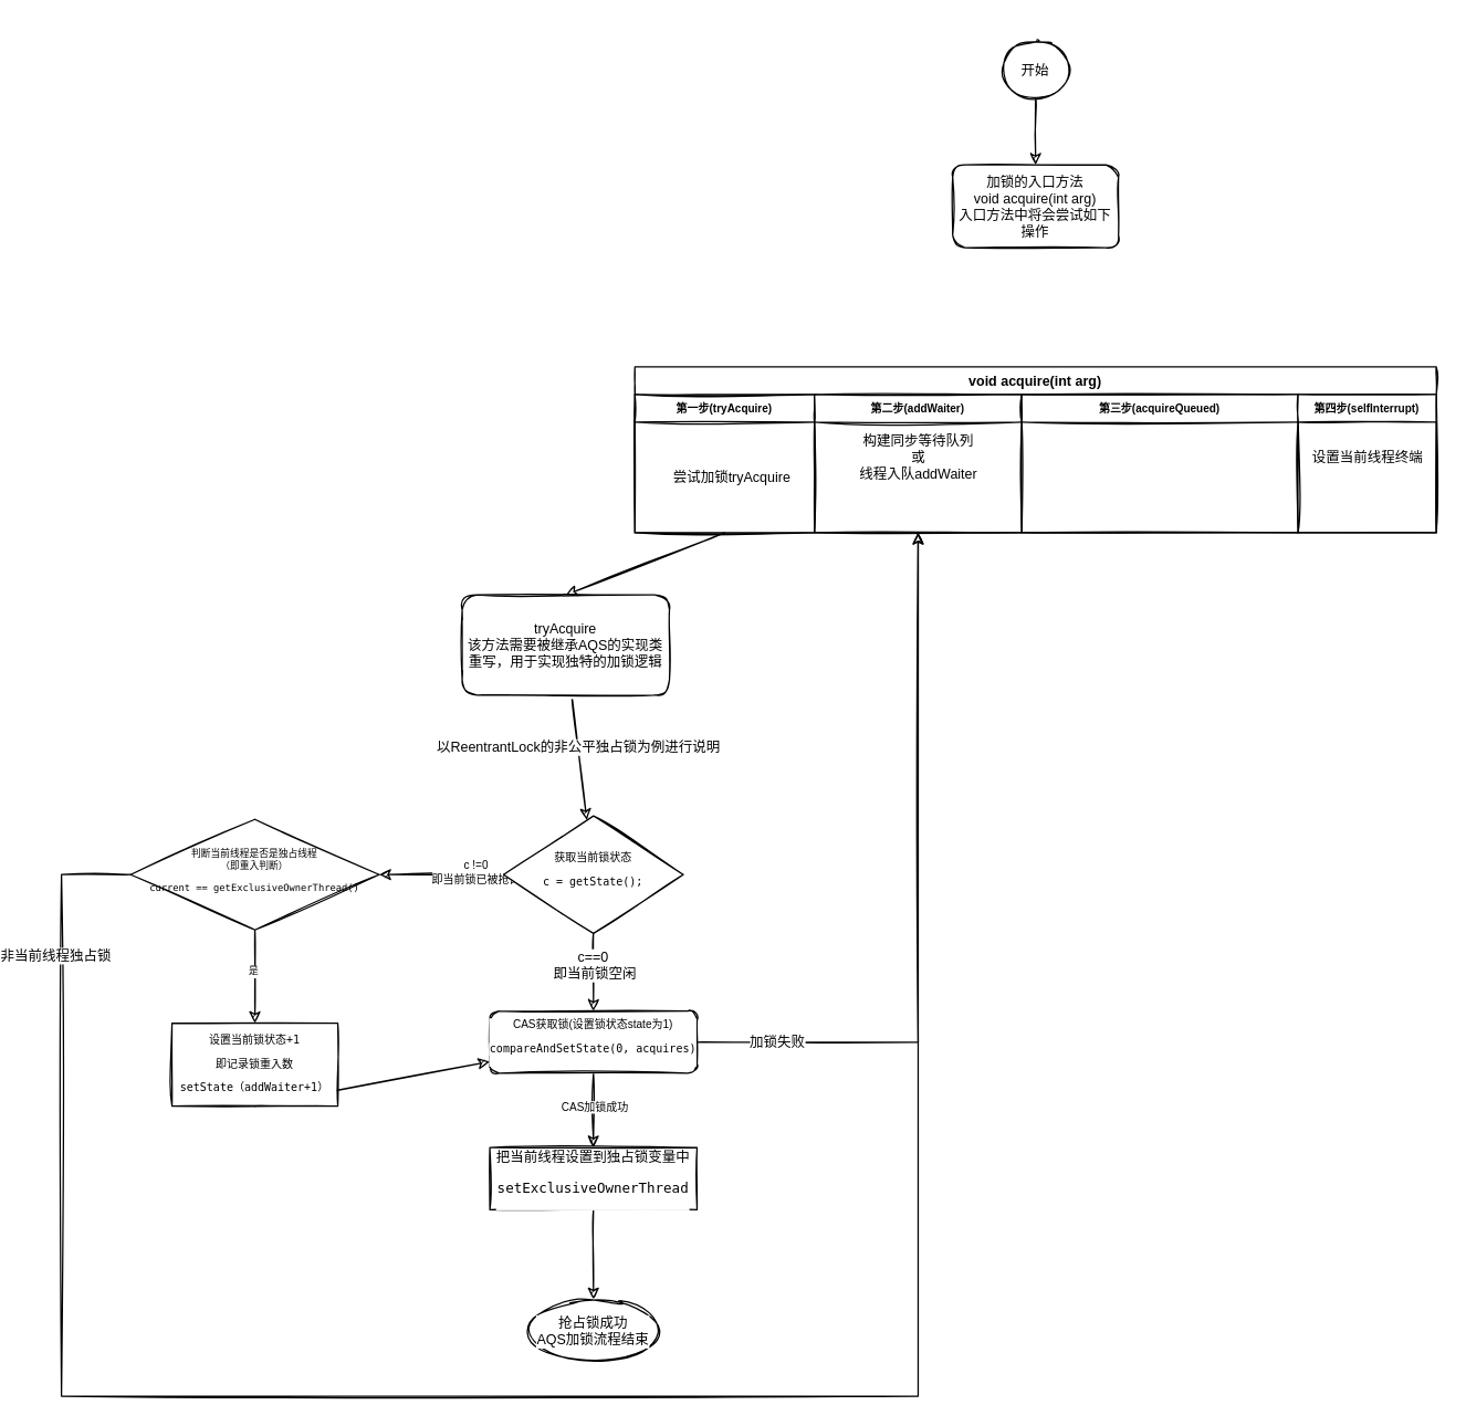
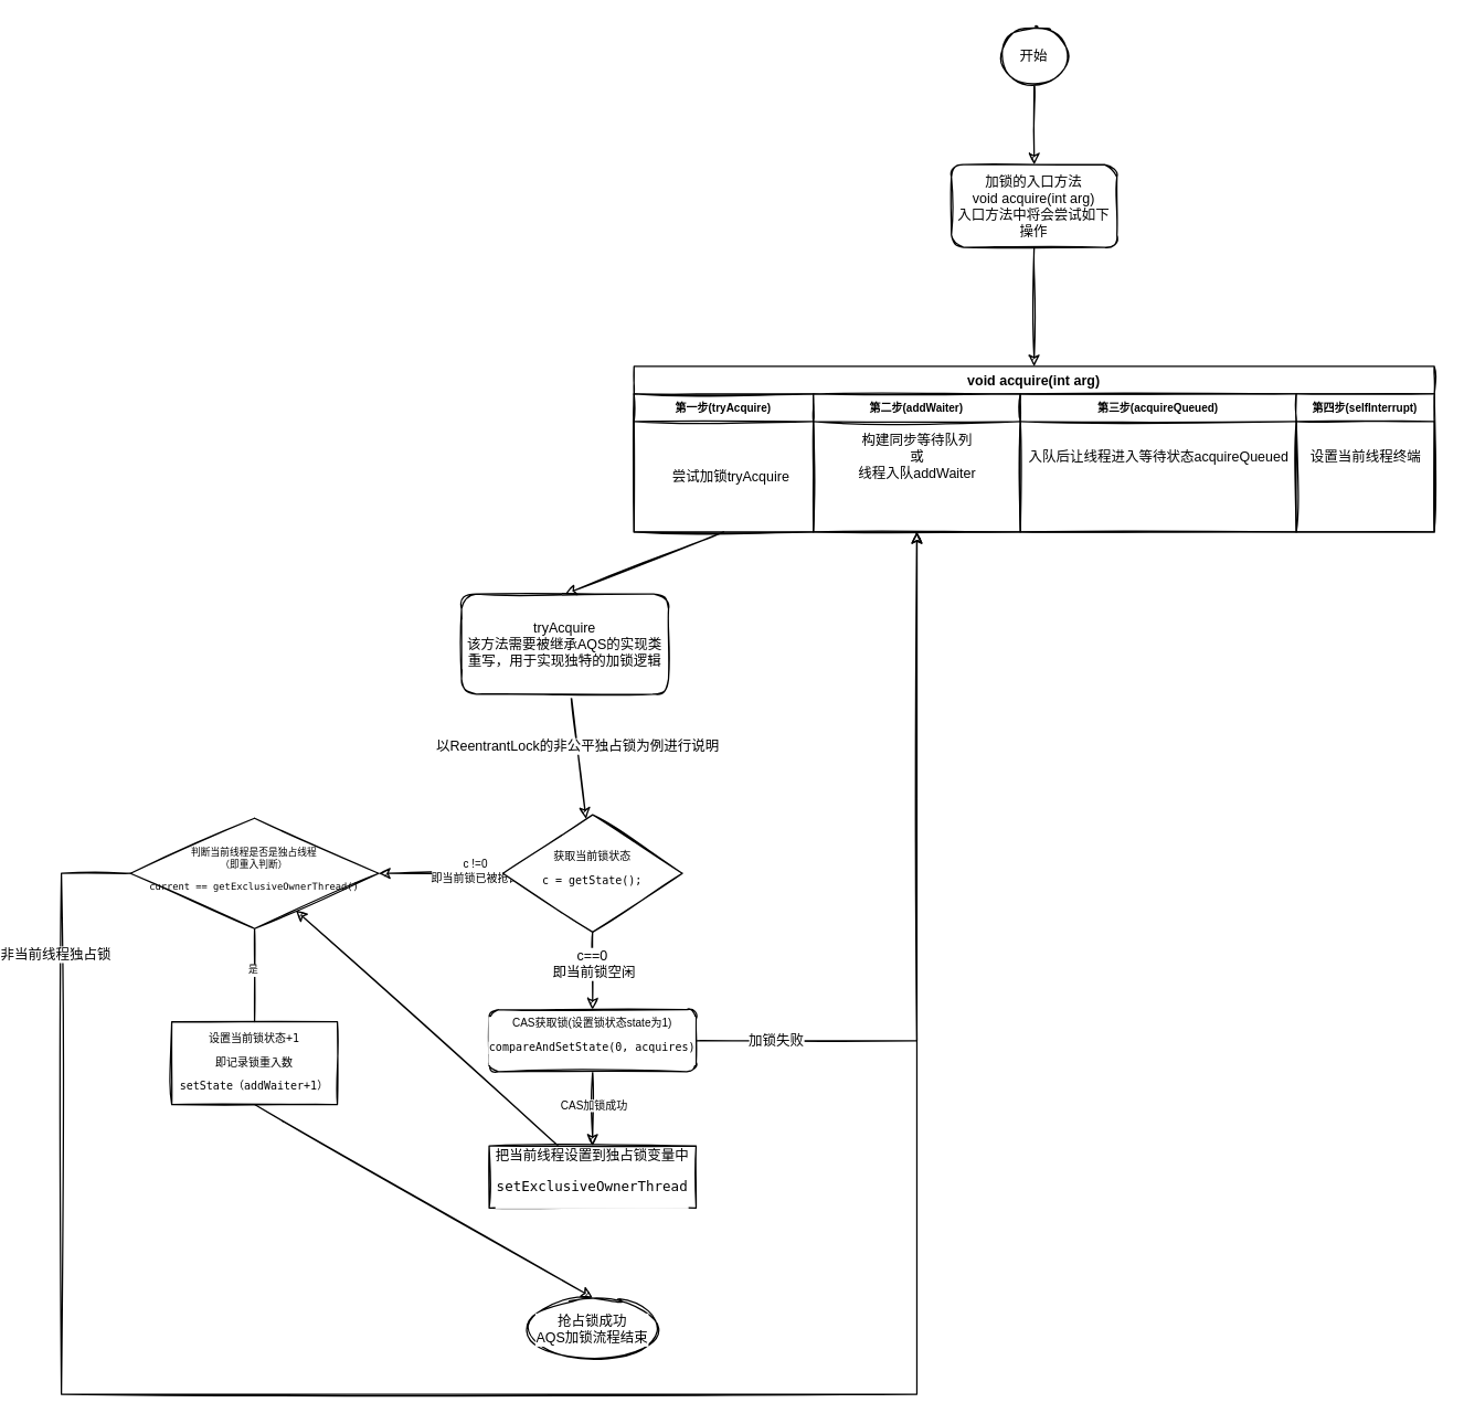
- <mxCell id="3" value="开始" style="ellipse;whiteSpace=wrap;html=1;sketch=1;labelBackgroundColor=#FFFFFF;fontColor=#000000;labelBorderColor=none;verticalAlign=middle;align=center;fontSize=10;" vertex="1" parent="1"><mxGeometry x="700" y="30" width="50" height="40" as="geometry" /></mxCell>
+ <mxCell id="3" value="开始" style="ellipse;whiteSpace=wrap;html=1;sketch=1;labelBackgroundColor=#FFFFFF;fontColor=#000000;labelBorderColor=none;verticalAlign=middle;align=center;fontSize=10;" vertex="1" parent="1"><mxGeometry x="700" y="20" width="50" height="40" as="geometry" /></mxCell>
+ <mxCell id="37" style="edgeStyle=orthogonalEdgeStyle;rounded=0;sketch=1;jumpStyle=arc;jumpSize=12;orthogonalLoop=1;jettySize=auto;html=1;exitX=0.5;exitY=1;exitDx=0;exitDy=0;entryX=0.5;entryY=0;entryDx=0;entryDy=0;labelBackgroundColor=none;labelBorderColor=none;fontSize=10;fontColor=#000000;endArrow=classic;endFill=1;align=center;verticalAlign=middle;" edge="1" parent="1" source="38" target="28"><mxGeometry relative="1" as="geometry" /></mxCell>
+ <mxCell id="34" value="&lt;span style=&quot;font-size: 10px ; text-align: left ; background-color: rgb(255 , 255 , 255)&quot;&gt;入队后让线程进入等待状态acquireQueued&lt;/span&gt;" style="text;html=1;align=center;verticalAlign=middle;resizable=0;points=[];autosize=1;strokeColor=none;fillColor=none;fontSize=8;fontColor=#000000;" vertex="1" parent="33"><mxGeometry y="35" width="200" height="20" as="geometry" /></mxCell>
- <mxCell id="21" value="" style="rounded=0;sketch=1;orthogonalLoop=1;jettySize=auto;html=1;labelBackgroundColor=none;labelBorderColor=none;fontSize=7;fontColor=#000000;align=center;verticalAlign=middle;exitX=0.5;exitY=1;exitDx=0;exitDy=0;" edge="1" parent="1" source="25" target="27"><mxGeometry relative="1" as="geometry" /></mxCell>
+ <mxCell id="21" value="" style="rounded=0;sketch=1;orthogonalLoop=1;jettySize=auto;html=1;labelBackgroundColor=none;labelBorderColor=none;fontSize=7;fontColor=#000000;align=center;verticalAlign=middle;exitX=0.5;exitY=1;exitDx=0;exitDy=0;endArrow=none;" edge="1" parent="1" source="25" target="27"><mxGeometry relative="1" as="geometry" /></mxCell>
- <mxCell id="26" style="rounded=0;sketch=1;orthogonalLoop=1;jettySize=auto;html=1;exitX=0.5;exitY=1;exitDx=0;exitDy=0;labelBackgroundColor=none;labelBorderColor=none;fontSize=8;fontColor=#000000;align=center;verticalAlign=middle;" edge="1" parent="1" source="27" target="19"><mxGeometry relative="1" as="geometry" /></mxCell>
+ <mxCell id="26" style="rounded=0;sketch=1;orthogonalLoop=1;jettySize=auto;html=1;exitX=0.5;exitY=1;exitDx=0;exitDy=0;labelBackgroundColor=none;labelBorderColor=none;fontSize=8;fontColor=#000000;align=center;verticalAlign=middle;entryX=0.5;entryY=0;entryDx=0;entryDy=0;" edge="1" parent="1" source="27" target="14"><mxGeometry relative="1" as="geometry" /></mxCell>
- <mxCell id="12" value="" style="edgeStyle=none;rounded=0;sketch=1;orthogonalLoop=1;jettySize=auto;html=1;labelBackgroundColor=#FFFFFF;labelBorderColor=none;fontSize=10;fontColor=#000000;align=center;verticalAlign=middle;" edge="1" parent="1" source="13" target="14"><mxGeometry relative="1" as="geometry" /></mxCell>
+ <mxCell id="12" value="" style="edgeStyle=none;rounded=0;sketch=1;orthogonalLoop=1;jettySize=auto;html=1;labelBackgroundColor=#FFFFFF;labelBorderColor=none;fontSize=10;fontColor=#000000;align=center;verticalAlign=middle;" edge="1" parent="1" source="13" target="25"><mxGeometry relative="1" as="geometry" /></mxCell>
